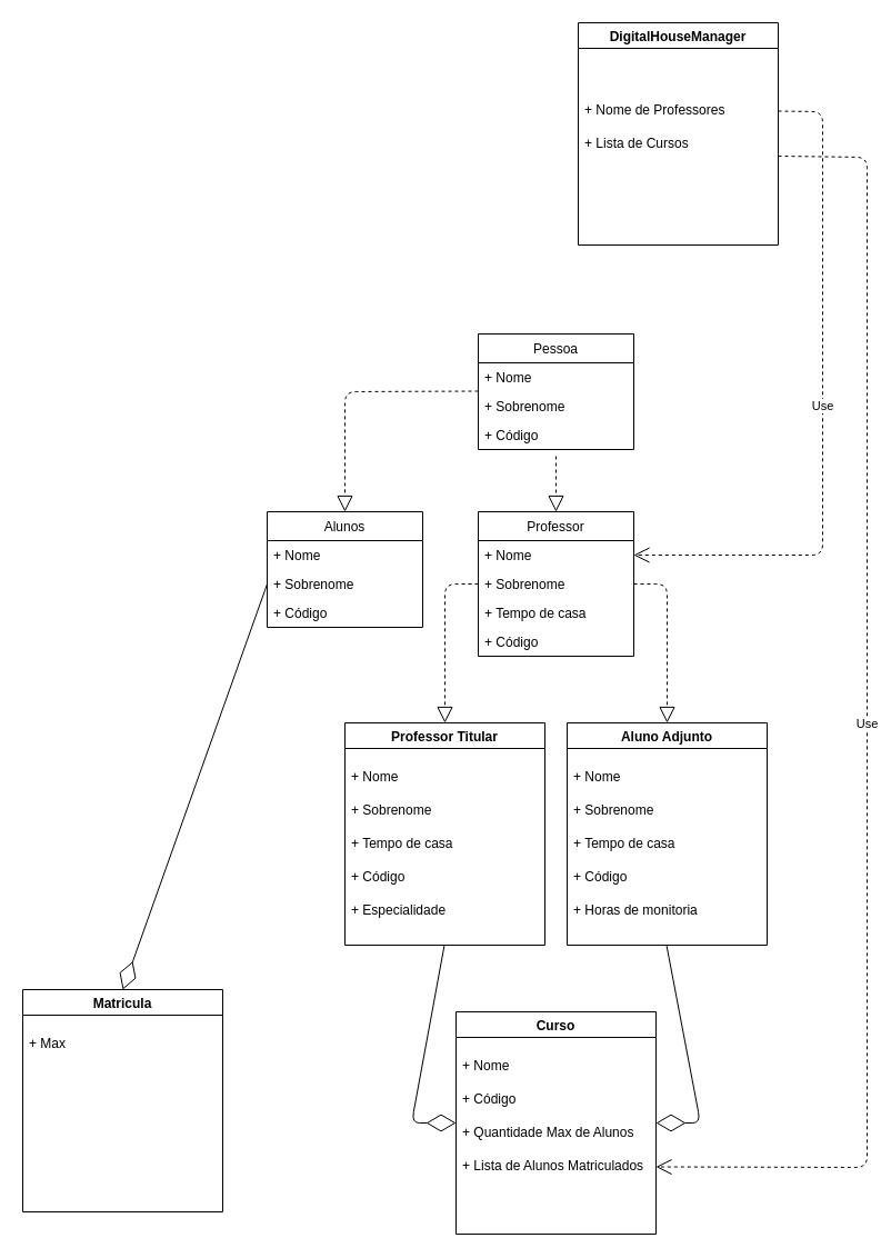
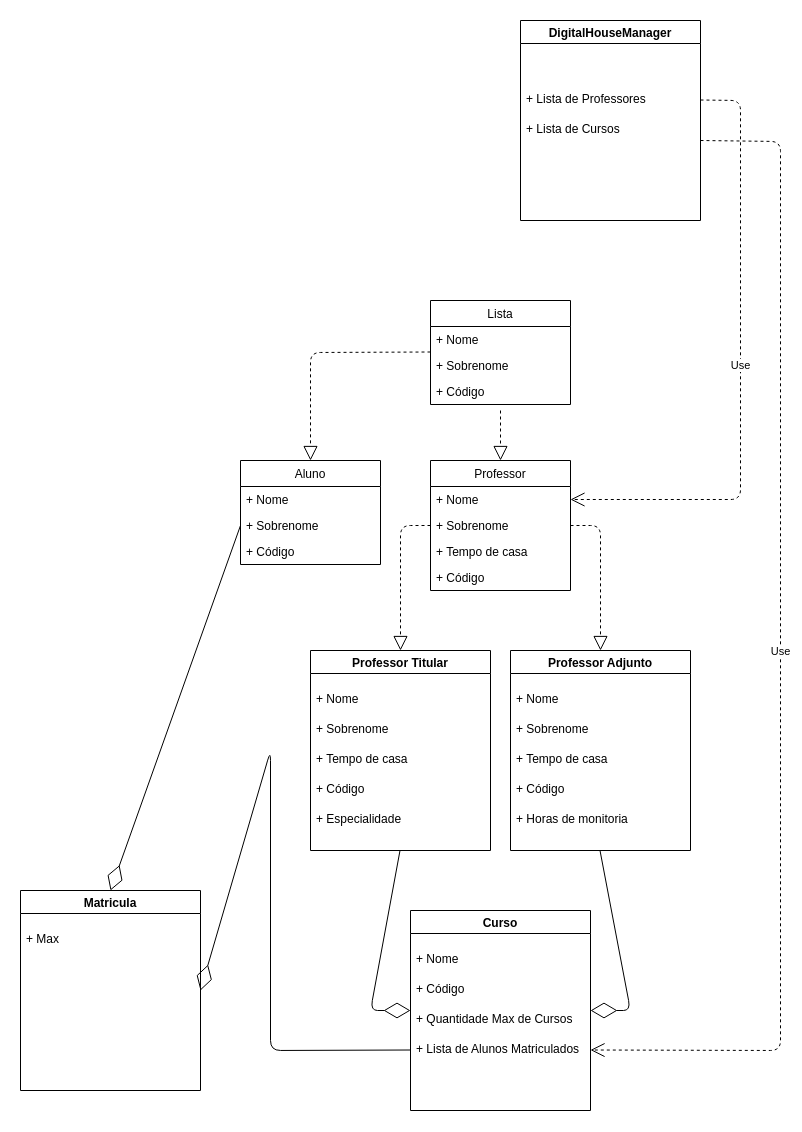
- <mxCell id="43" value="+ Nome de Professores" style="text;strokeColor=none;fillColor=none;align=left;verticalAlign=top;spacingLeft=4;spacingRight=4;overflow=hidden;rotatable=0;points=[[0,0.5],[1,0.5]];portConstraint=eastwest;" vertex="1" parent="42"><mxGeometry y="64.5" width="180" height="30" as="geometry" /></mxCell>
+ <mxCell id="43" value="+ Lista de Professores" style="text;strokeColor=none;fillColor=none;align=left;verticalAlign=top;spacingLeft=4;spacingRight=4;overflow=hidden;rotatable=0;points=[[0,0.5],[1,0.5]];portConstraint=eastwest;" vertex="1" parent="42"><mxGeometry y="64.5" width="180" height="30" as="geometry" /></mxCell>
- <mxCell id="11" value="Pessoa" style="swimlane;fontStyle=0;childLayout=stackLayout;horizontal=1;startSize=26;fillColor=none;horizontalStack=0;resizeParent=1;resizeParentMax=0;resizeLast=0;collapsible=1;marginBottom=0;" parent="1" vertex="1"><mxGeometry x="430" y="300" width="140" height="104" as="geometry" /></mxCell>
+ <mxCell id="11" value="Lista" style="swimlane;fontStyle=0;childLayout=stackLayout;horizontal=1;startSize=26;fillColor=none;horizontalStack=0;resizeParent=1;resizeParentMax=0;resizeLast=0;collapsible=1;marginBottom=0;" parent="1" vertex="1"><mxGeometry x="430" y="300" width="140" height="104" as="geometry" /></mxCell>
- <mxCell id="2" value="Alunos" style="swimlane;fontStyle=0;childLayout=stackLayout;horizontal=1;startSize=26;fillColor=none;horizontalStack=0;resizeParent=1;resizeParentMax=0;resizeLast=0;collapsible=1;marginBottom=0;" parent="1" vertex="1"><mxGeometry x="240" y="460" width="140" height="104" as="geometry" /></mxCell>
+ <mxCell id="2" value="Aluno" style="swimlane;fontStyle=0;childLayout=stackLayout;horizontal=1;startSize=26;fillColor=none;horizontalStack=0;resizeParent=1;resizeParentMax=0;resizeLast=0;collapsible=1;marginBottom=0;" parent="1" vertex="1"><mxGeometry x="240" y="460" width="140" height="104" as="geometry" /></mxCell>
- <mxCell id="23" value="Aluno Adjunto" style="swimlane;startSize=23;" parent="1" vertex="1"><mxGeometry x="510" y="650" width="180" height="200" as="geometry" /></mxCell>
+ <mxCell id="23" value="Professor Adjunto" style="swimlane;startSize=23;" parent="1" vertex="1"><mxGeometry x="510" y="650" width="180" height="200" as="geometry" /></mxCell>
+ <mxCell id="41" value="" style="endArrow=diamondThin;endFill=0;endSize=24;html=1;entryX=1;entryY=0.5;entryDx=0;entryDy=0;exitX=0;exitY=0.5;exitDx=0;exitDy=0;" edge="1" parent="1" source="37" target="38"><mxGeometry width="160" relative="1" as="geometry"><mxPoint x="330" y="610" as="sourcePoint" /><mxPoint x="190" y="735" as="targetPoint" /><Array as="points"><mxPoint x="270" y="1050" /><mxPoint x="270" y="750" /></Array></mxGeometry></mxCell>
- <mxCell id="36" value="+ Quantidade Max de Alunos" style="text;strokeColor=none;fillColor=none;align=left;verticalAlign=top;spacingLeft=4;spacingRight=4;overflow=hidden;rotatable=0;points=[[0,0.5],[1,0.5]];portConstraint=eastwest;" parent="33" vertex="1"><mxGeometry y="94.5" width="180" height="30" as="geometry" /></mxCell>
+ <mxCell id="36" value="+ Quantidade Max de Cursos" style="text;strokeColor=none;fillColor=none;align=left;verticalAlign=top;spacingLeft=4;spacingRight=4;overflow=hidden;rotatable=0;points=[[0,0.5],[1,0.5]];portConstraint=eastwest;" parent="33" vertex="1"><mxGeometry y="94.5" width="180" height="30" as="geometry" /></mxCell>
